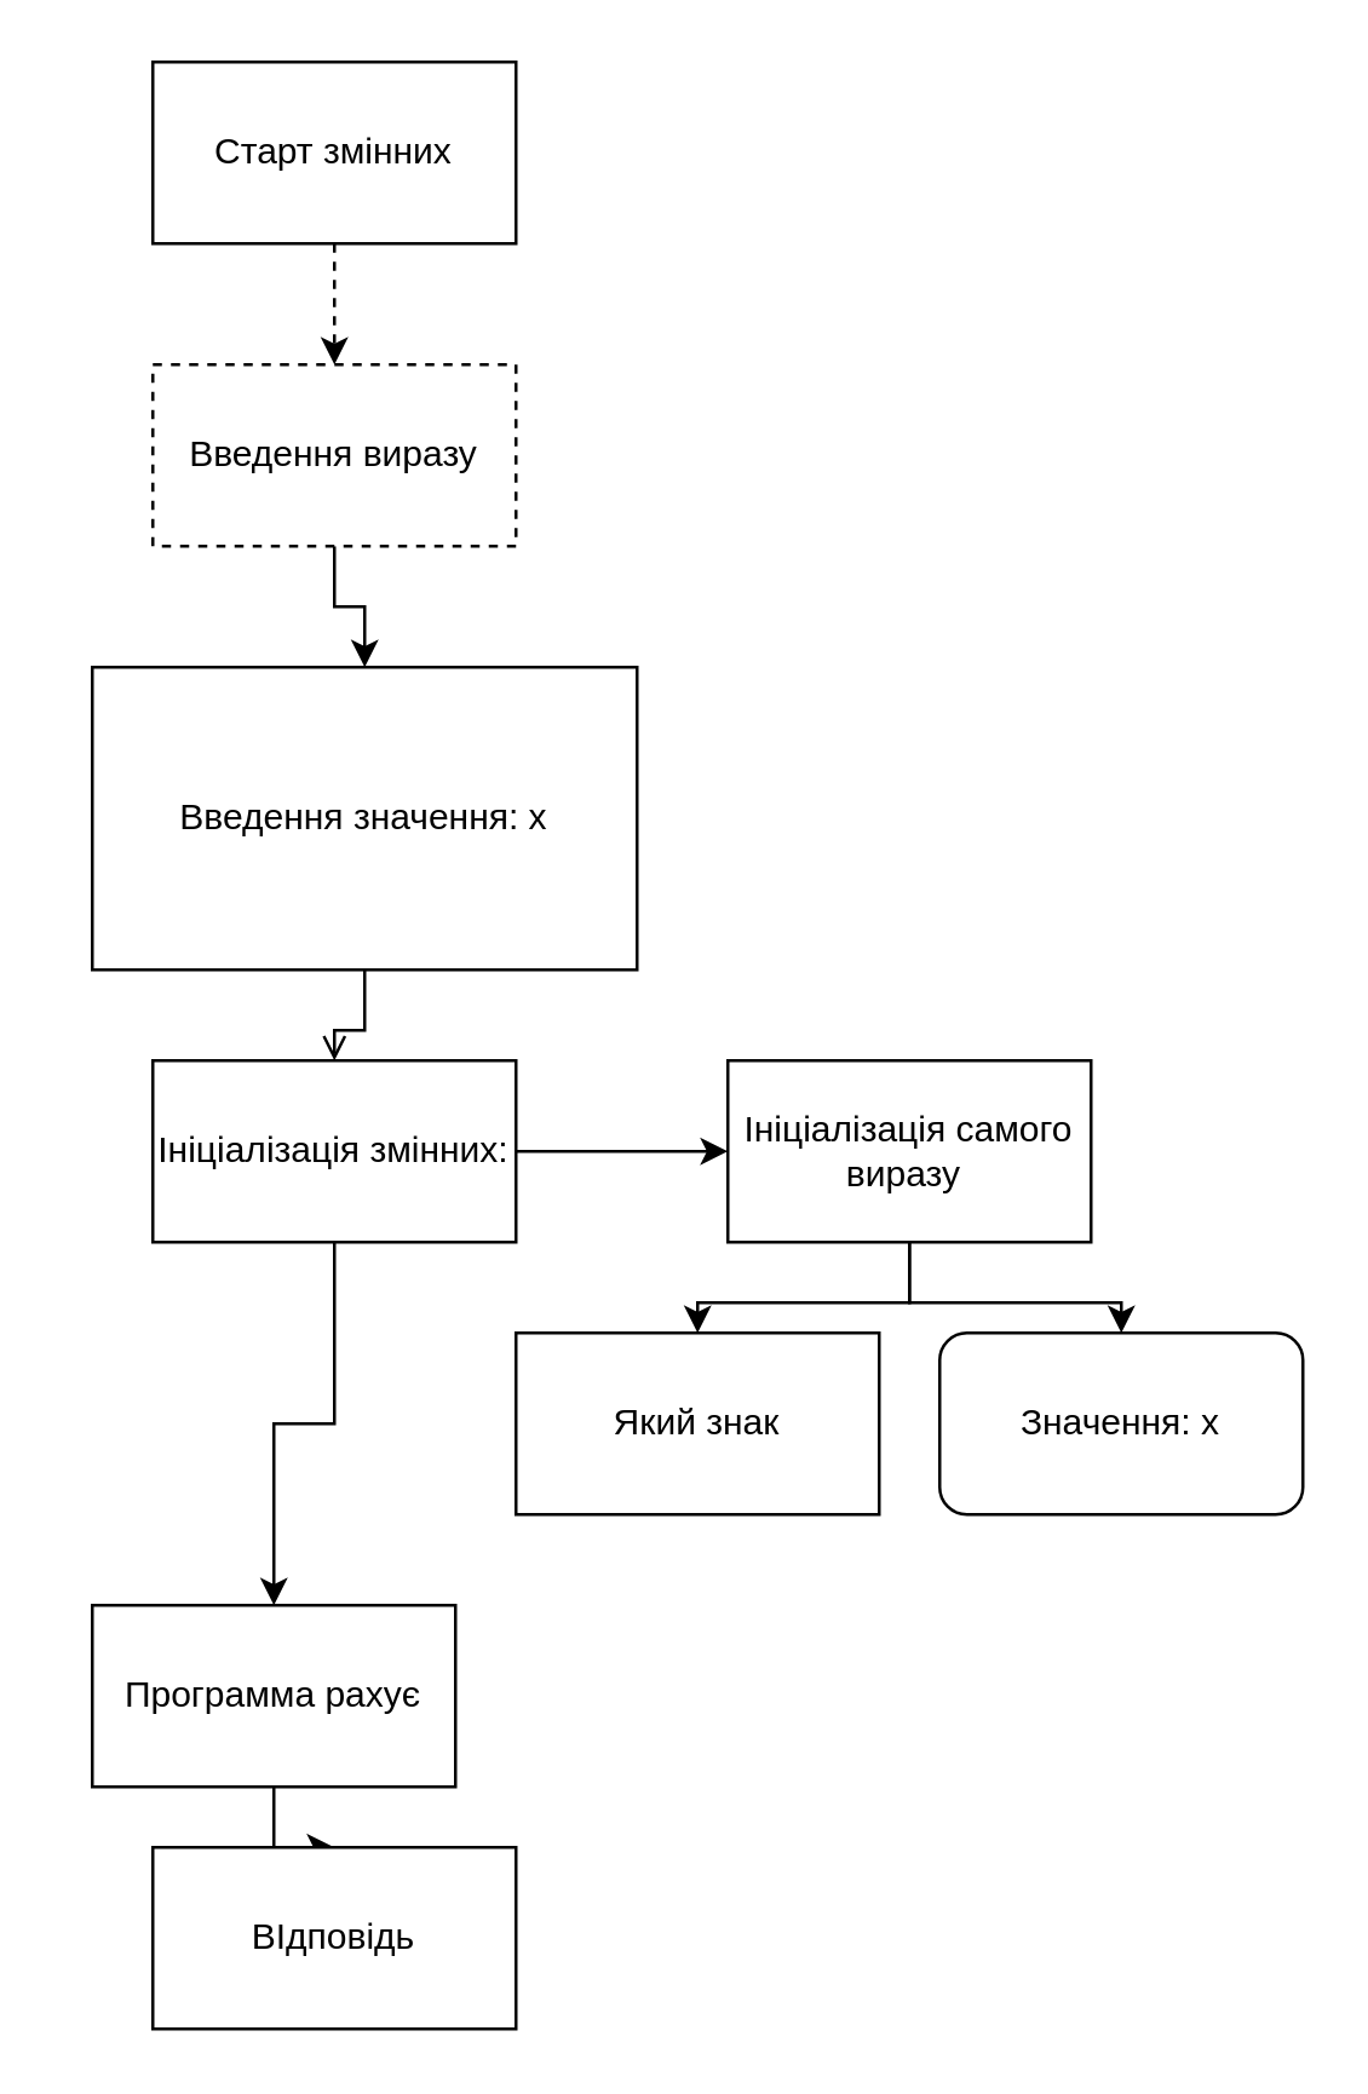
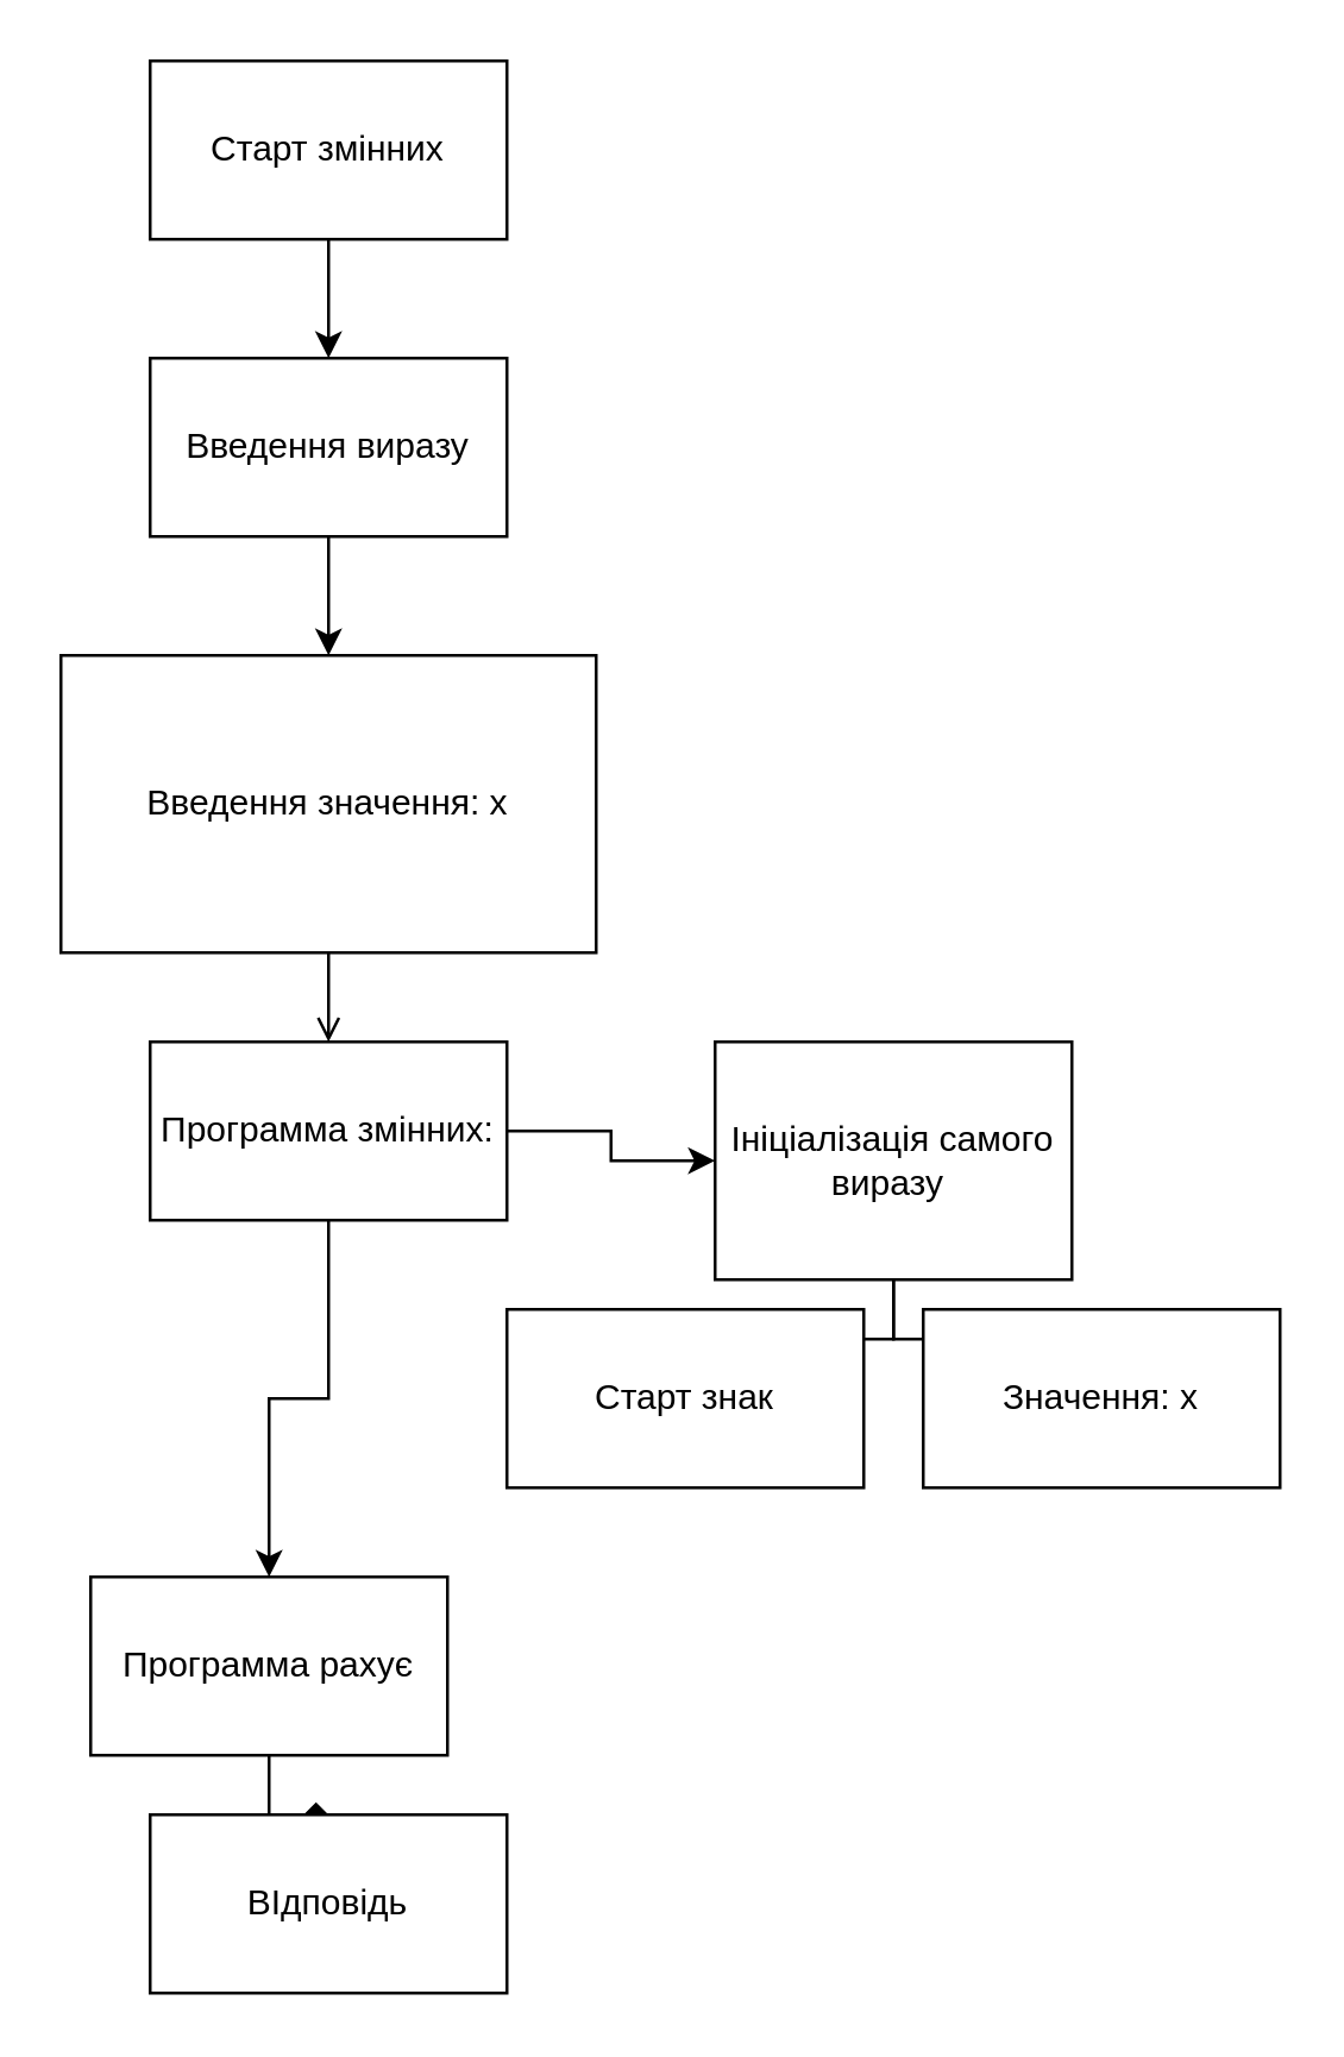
- <mxCell id="2" style="edgeStyle=orthogonalEdgeStyle;rounded=0;orthogonalLoop=1;jettySize=auto;html=1;dashed=1;" edge="1" parent="1" source="3" target="5"><mxGeometry relative="1" as="geometry"><mxPoint x="110" y="130" as="targetPoint" /></mxGeometry></mxCell>
+ <mxCell id="2" style="edgeStyle=orthogonalEdgeStyle;rounded=0;orthogonalLoop=1;jettySize=auto;html=1;" edge="1" parent="1" source="3" target="5"><mxGeometry relative="1" as="geometry"><mxPoint x="110" y="130" as="targetPoint" /></mxGeometry></mxCell>
- <mxCell id="5" value="Введення виразу" style="rounded=0;whiteSpace=wrap;html=1;dashed=1;" vertex="1" parent="1"><mxGeometry x="50" y="120" width="120" height="60" as="geometry" /></mxCell>
+ <mxCell id="5" value="Введення виразу" style="rounded=0;whiteSpace=wrap;html=1;" vertex="1" parent="1"><mxGeometry x="50" y="120" width="120" height="60" as="geometry" /></mxCell>
- <mxCell id="7" value="Введення значення: x" style="rounded=0;whiteSpace=wrap;html=1;" vertex="1" parent="1"><mxGeometry x="30" y="220" width="180" height="100" as="geometry" /></mxCell>
+ <mxCell id="7" value="Введення значення: x" style="rounded=0;whiteSpace=wrap;html=1;" vertex="1" parent="1"><mxGeometry x="20" y="220" width="180" height="100" as="geometry" /></mxCell>
- <mxCell id="10" value="Ініціалізація змінних:" style="rounded=0;whiteSpace=wrap;html=1;" vertex="1" parent="1"><mxGeometry x="50" y="350" width="120" height="60" as="geometry" /></mxCell>
+ <mxCell id="10" value="Программа змінних:" style="rounded=0;whiteSpace=wrap;html=1;" vertex="1" parent="1"><mxGeometry x="50" y="350" width="120" height="60" as="geometry" /></mxCell>
- <mxCell id="13" value="Ініціалізація самого виразу&amp;nbsp;" style="rounded=0;whiteSpace=wrap;html=1;" vertex="1" parent="1"><mxGeometry x="240" y="350" width="120" height="60" as="geometry" /></mxCell>
+ <mxCell id="13" value="Ініціалізація самого виразу&amp;nbsp;" style="rounded=0;whiteSpace=wrap;html=1;" vertex="1" parent="1"><mxGeometry x="240" y="350" width="120" height="80" as="geometry" /></mxCell>
- <mxCell id="14" value="Який знак" style="rounded=0;whiteSpace=wrap;html=1;" vertex="1" parent="1"><mxGeometry x="170" y="440" width="120" height="60" as="geometry" /></mxCell>
+ <mxCell id="14" value="Старт знак" style="rounded=0;whiteSpace=wrap;html=1;" vertex="1" parent="1"><mxGeometry x="170" y="440" width="120" height="60" as="geometry" /></mxCell>
- <mxCell id="15" value="Значення: x" style="whiteSpace=wrap;html=1;rounded=1;" vertex="1" parent="1"><mxGeometry x="310" y="440" width="120" height="60" as="geometry" /></mxCell>
+ <mxCell id="15" value="Значення: x" style="rounded=0;whiteSpace=wrap;html=1;" vertex="1" parent="1"><mxGeometry x="310" y="440" width="120" height="60" as="geometry" /></mxCell>
- <mxCell id="16" style="edgeStyle=orthogonalEdgeStyle;rounded=0;orthogonalLoop=1;jettySize=auto;html=1;" edge="1" parent="1" source="17" target="18"><mxGeometry relative="1" as="geometry"><mxPoint x="110" y="640" as="targetPoint" /></mxGeometry></mxCell>
+ <mxCell id="16" style="edgeStyle=orthogonalEdgeStyle;rounded=0;orthogonalLoop=1;jettySize=auto;html=1;endArrow=diamond;" edge="1" parent="1" source="17" target="18"><mxGeometry relative="1" as="geometry"><mxPoint x="110" y="640" as="targetPoint" /></mxGeometry></mxCell>
